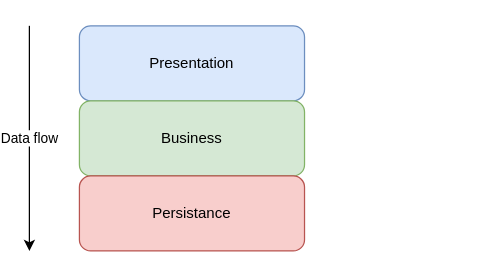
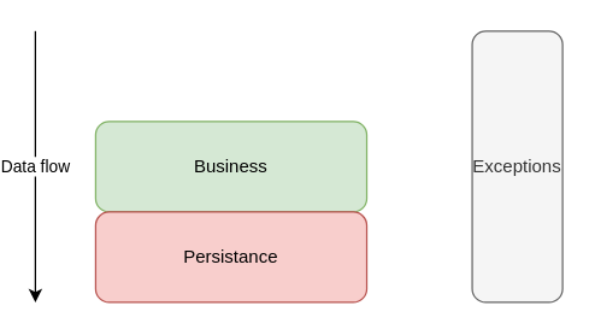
- <mxCell id="2" value="Presentation" style="rounded=1;whiteSpace=wrap;html=1;fillColor=#dae8fc;strokeColor=#6c8ebf;" parent="1" vertex="1"><mxGeometry x="60" y="20" width="180" height="60" as="geometry" /></mxCell>
+ <mxCell id="6" value="Exceptions" style="rounded=1;whiteSpace=wrap;html=1;fillColor=#f5f5f5;strokeColor=#666666;fontColor=#333333;" vertex="1" parent="1"><mxGeometry x="310" y="20" width="60" height="180" as="geometry" /></mxCell>
